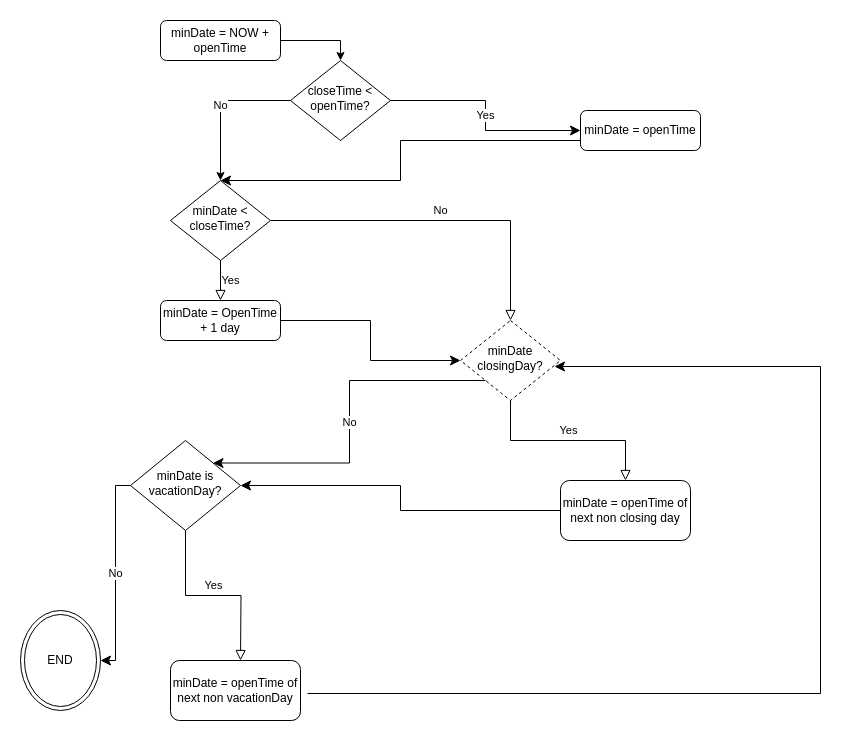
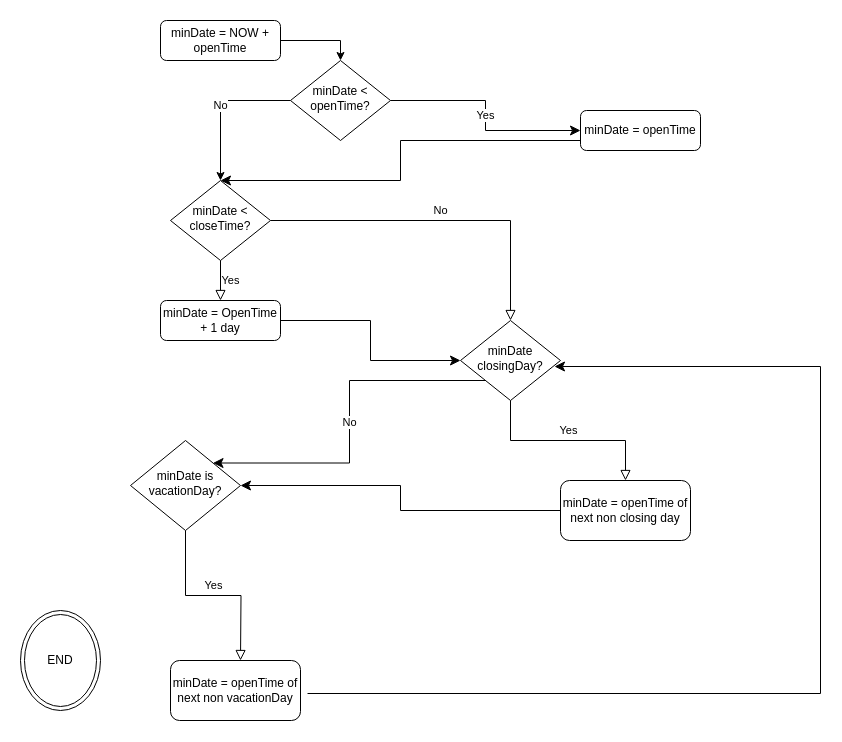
- <mxCell id="21" value="closeTime &amp;lt; openTime?" style="rhombus;whiteSpace=wrap;html=1;shadow=0;fontFamily=Helvetica;fontSize=12;align=center;strokeWidth=1;spacing=6;spacingTop=-4;" vertex="1" parent="1"><mxGeometry x="290" y="60" width="100" height="80" as="geometry" /></mxCell>
+ <mxCell id="21" value="minDate &amp;lt; openTime?" style="rhombus;whiteSpace=wrap;html=1;shadow=0;fontFamily=Helvetica;fontSize=12;align=center;strokeWidth=1;spacing=6;spacingTop=-4;" vertex="1" parent="1"><mxGeometry x="290" y="60" width="100" height="80" as="geometry" /></mxCell>
- <mxCell id="6" value="minDate closingDay?" style="rhombus;whiteSpace=wrap;html=1;shadow=0;fontFamily=Helvetica;fontSize=12;align=center;strokeWidth=1;spacing=6;spacingTop=-4;dashed=1;" parent="1" vertex="1"><mxGeometry x="460" y="320" width="100" height="80" as="geometry" /></mxCell>
+ <mxCell id="6" value="minDate closingDay?" style="rhombus;whiteSpace=wrap;html=1;shadow=0;fontFamily=Helvetica;fontSize=12;align=center;strokeWidth=1;spacing=6;spacingTop=-4;" parent="1" vertex="1"><mxGeometry x="460" y="320" width="100" height="80" as="geometry" /></mxCell>
- <mxCell id="18" value="No" style="edgeStyle=elbowEdgeStyle;elbow=horizontal;endArrow=classic;html=1;curved=0;rounded=0;endSize=8;startSize=8;exitX=0;exitY=0.5;exitDx=0;exitDy=0;" parent="1" source="11" target="19" edge="1"><mxGeometry width="50" height="50" relative="1" as="geometry"><mxPoint x="390" y="440" as="sourcePoint" /><mxPoint x="90" y="610" as="targetPoint" /></mxGeometry></mxCell>
